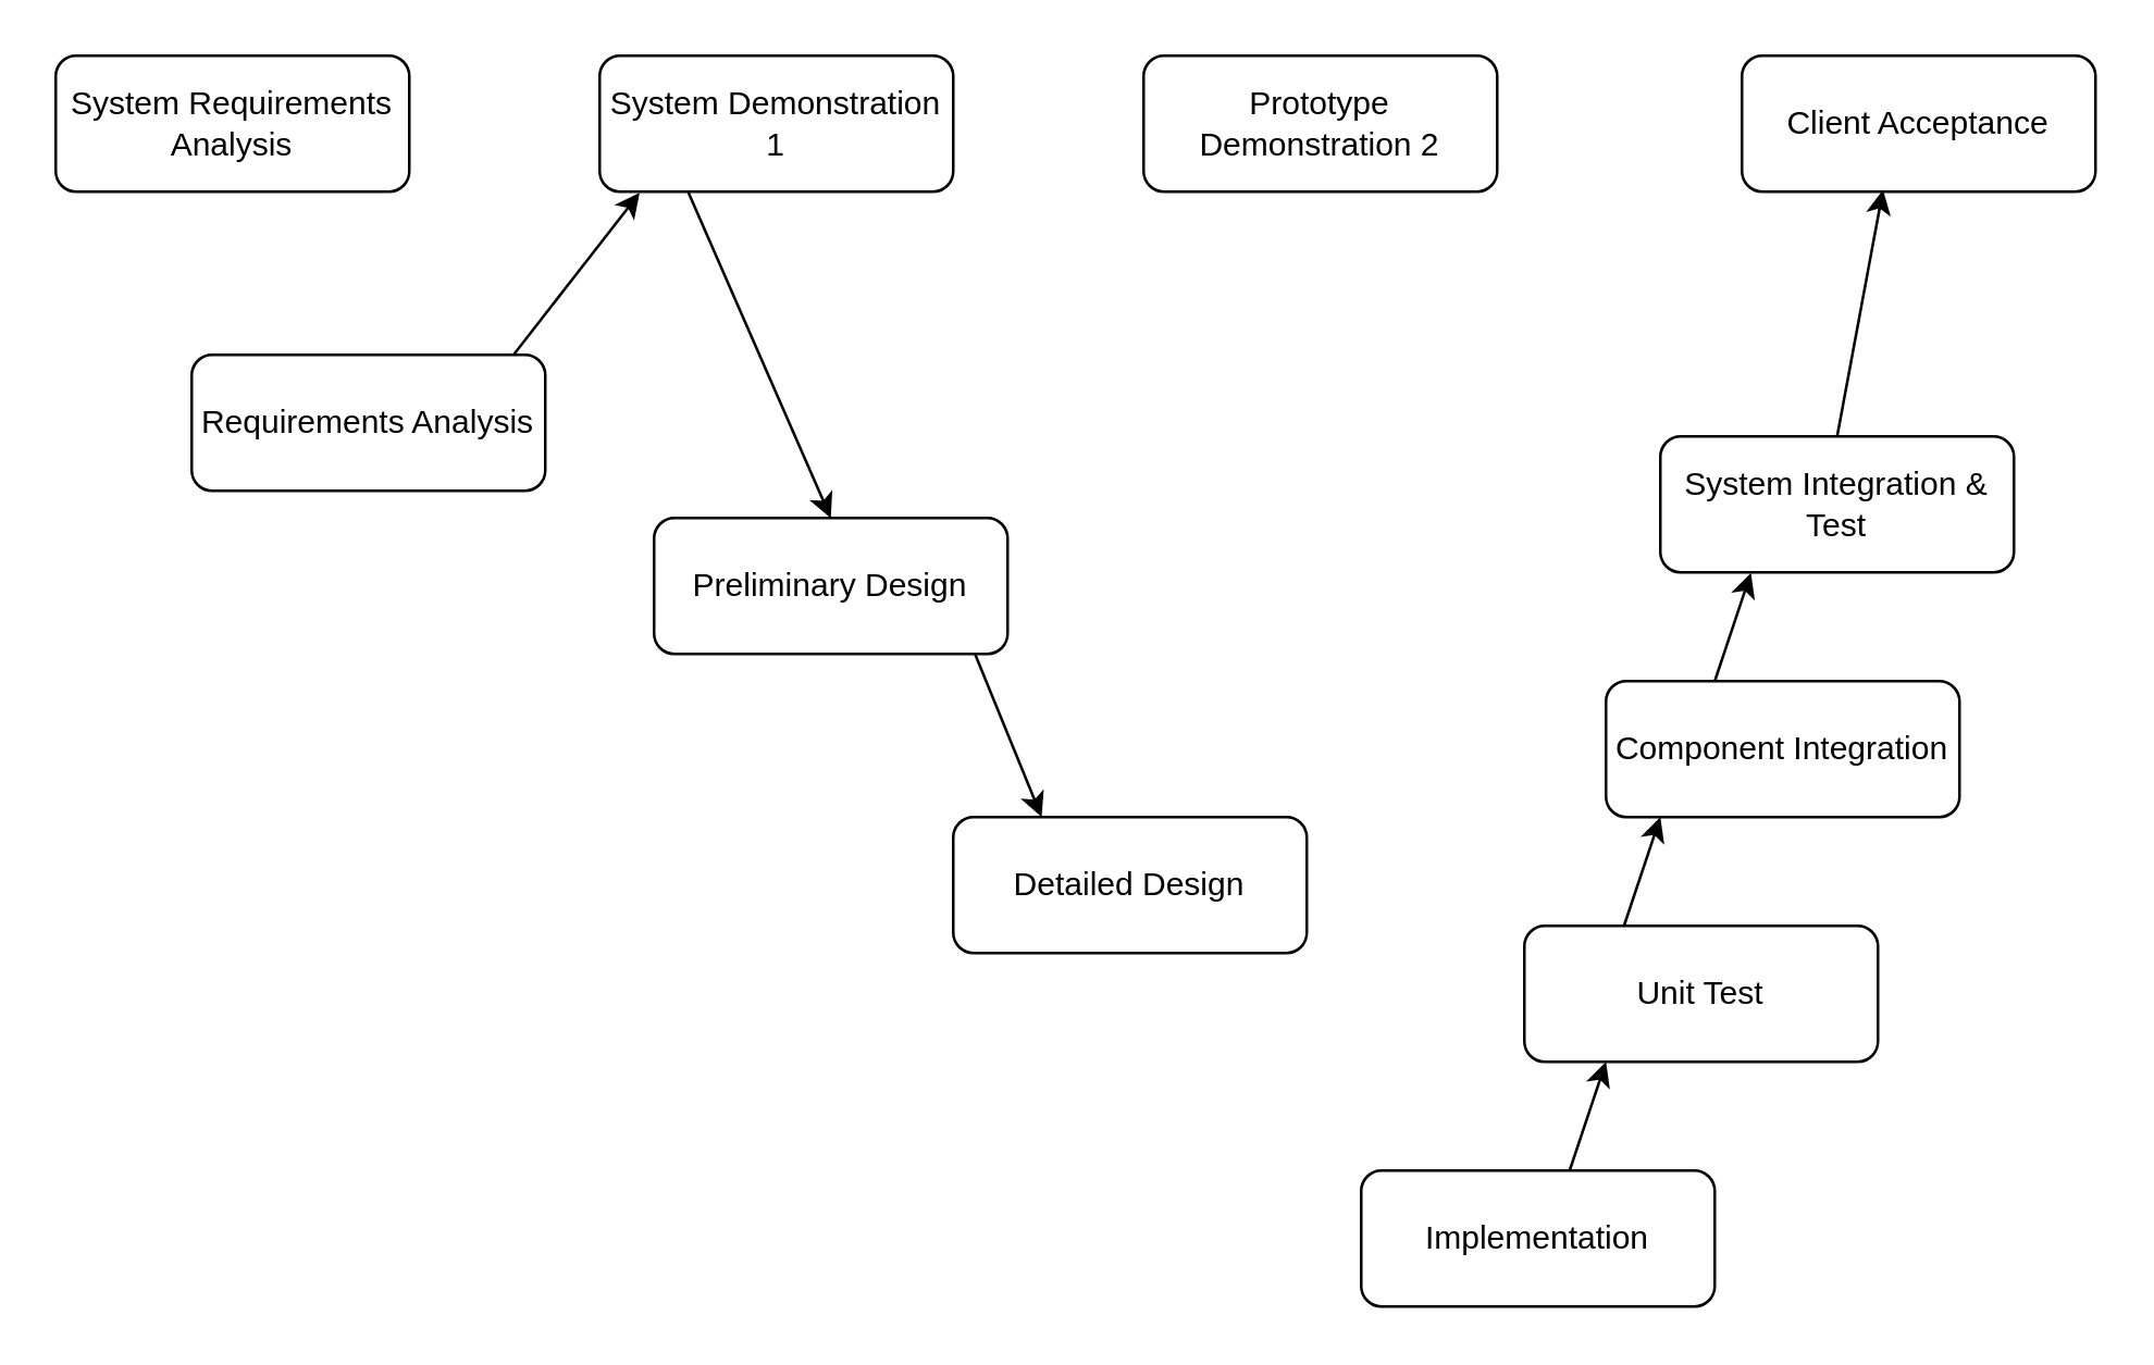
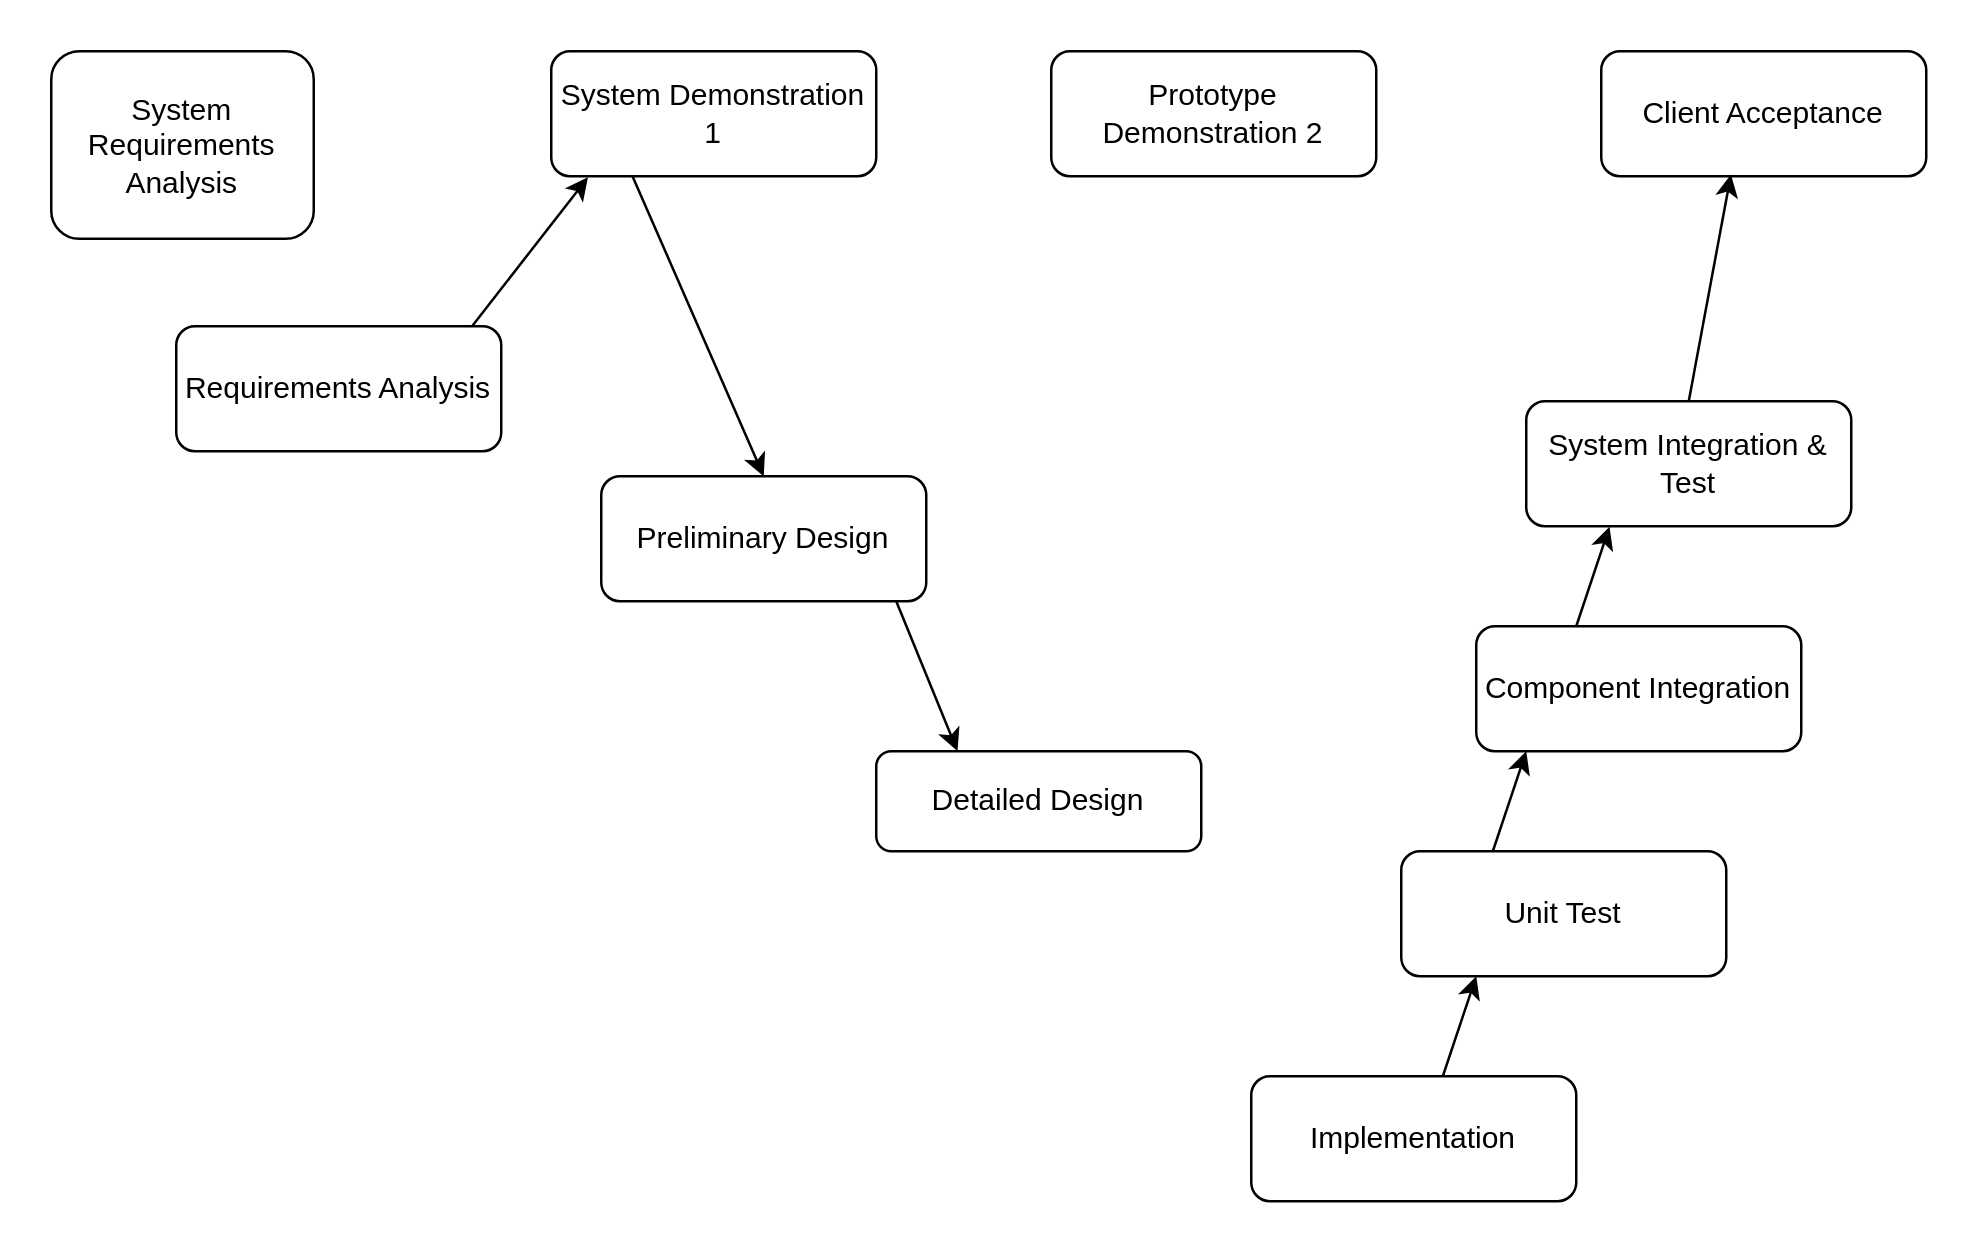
- <mxCell id="2" value="System Requirements Analysis" style="rounded=1;whiteSpace=wrap;html=1;" vertex="1" parent="1"><mxGeometry x="20" y="20" width="130" height="50" as="geometry" /></mxCell>
+ <mxCell id="2" value="System Requirements Analysis" style="rounded=1;whiteSpace=wrap;html=1;" vertex="1" parent="1"><mxGeometry x="20" y="20" width="105" height="75" as="geometry" /></mxCell>
- <mxCell id="14" value="Detailed Design" style="rounded=1;whiteSpace=wrap;html=1;" vertex="1" parent="1"><mxGeometry x="350" y="300" width="130" height="50" as="geometry" /></mxCell>
+ <mxCell id="14" value="Detailed Design" style="rounded=1;whiteSpace=wrap;html=1;" vertex="1" parent="1"><mxGeometry x="350" y="300" width="130" height="40" as="geometry" /></mxCell>
